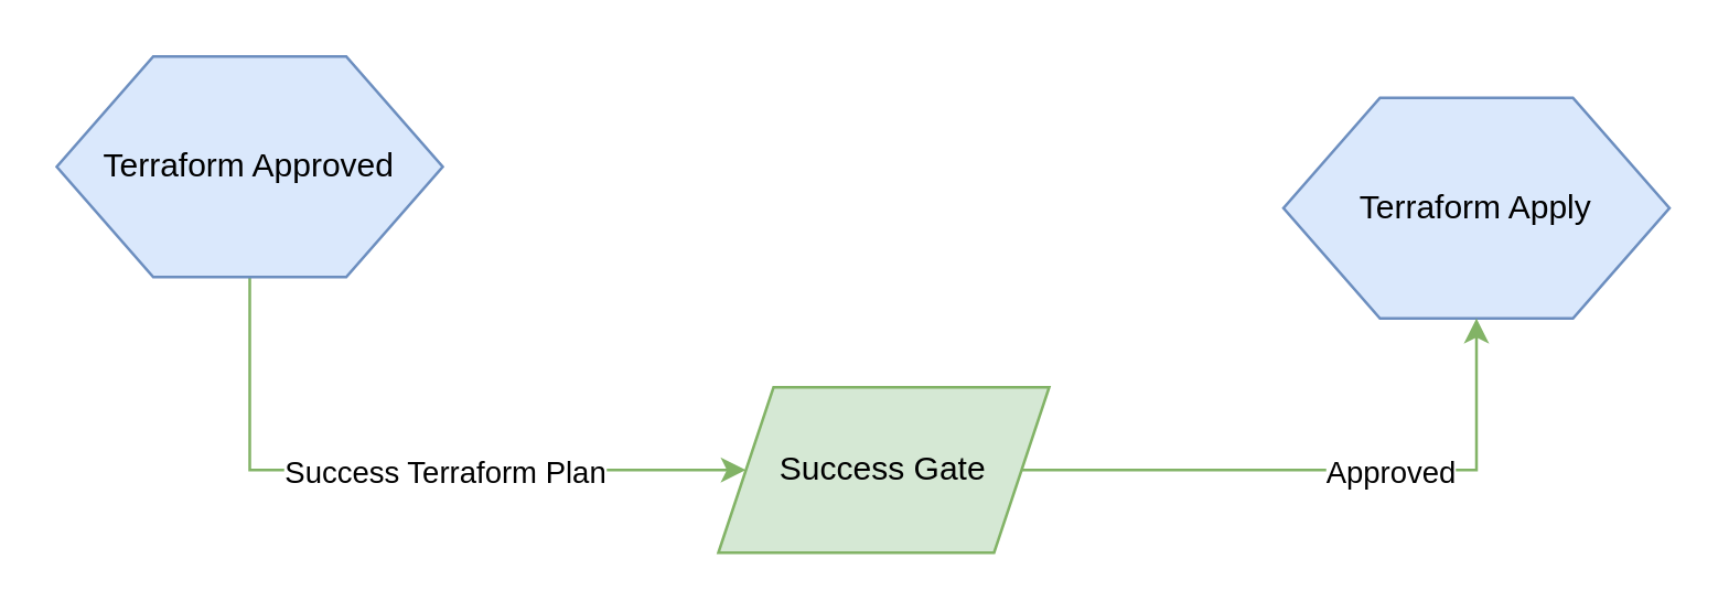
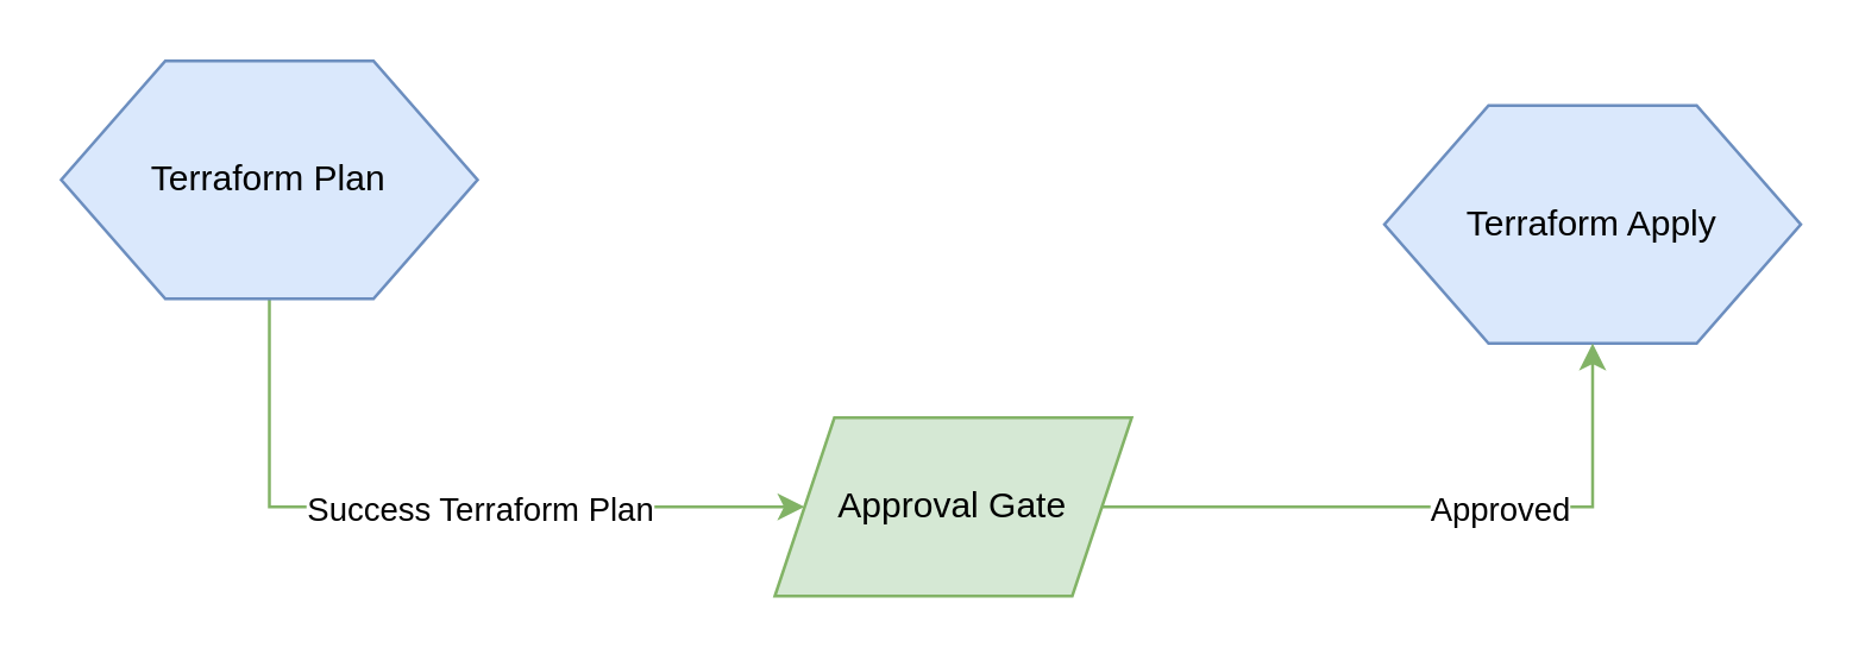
- <mxCell id="4" value="Terraform Approved&lt;br&gt;" style="shape=hexagon;perimeter=hexagonPerimeter2;whiteSpace=wrap;html=1;fillColor=#dae8fc;strokeColor=#6c8ebf;" vertex="1" parent="1"><mxGeometry x="20" y="20" width="140" height="80" as="geometry" /></mxCell>
+ <mxCell id="4" value="Terraform Plan&lt;br&gt;" style="shape=hexagon;perimeter=hexagonPerimeter2;whiteSpace=wrap;html=1;fillColor=#dae8fc;strokeColor=#6c8ebf;" vertex="1" parent="1"><mxGeometry x="20" y="20" width="140" height="80" as="geometry" /></mxCell>
- <mxCell id="8" value="Success Gate" style="shape=parallelogram;perimeter=parallelogramPerimeter;whiteSpace=wrap;html=1;fixedSize=1;fillColor=#d5e8d4;strokeColor=#82b366;" vertex="1" parent="1"><mxGeometry x="260" y="140" width="120" height="60" as="geometry" /></mxCell>
+ <mxCell id="8" value="Approval Gate" style="shape=parallelogram;perimeter=parallelogramPerimeter;whiteSpace=wrap;html=1;fixedSize=1;fillColor=#d5e8d4;strokeColor=#82b366;" vertex="1" parent="1"><mxGeometry x="260" y="140" width="120" height="60" as="geometry" /></mxCell>
